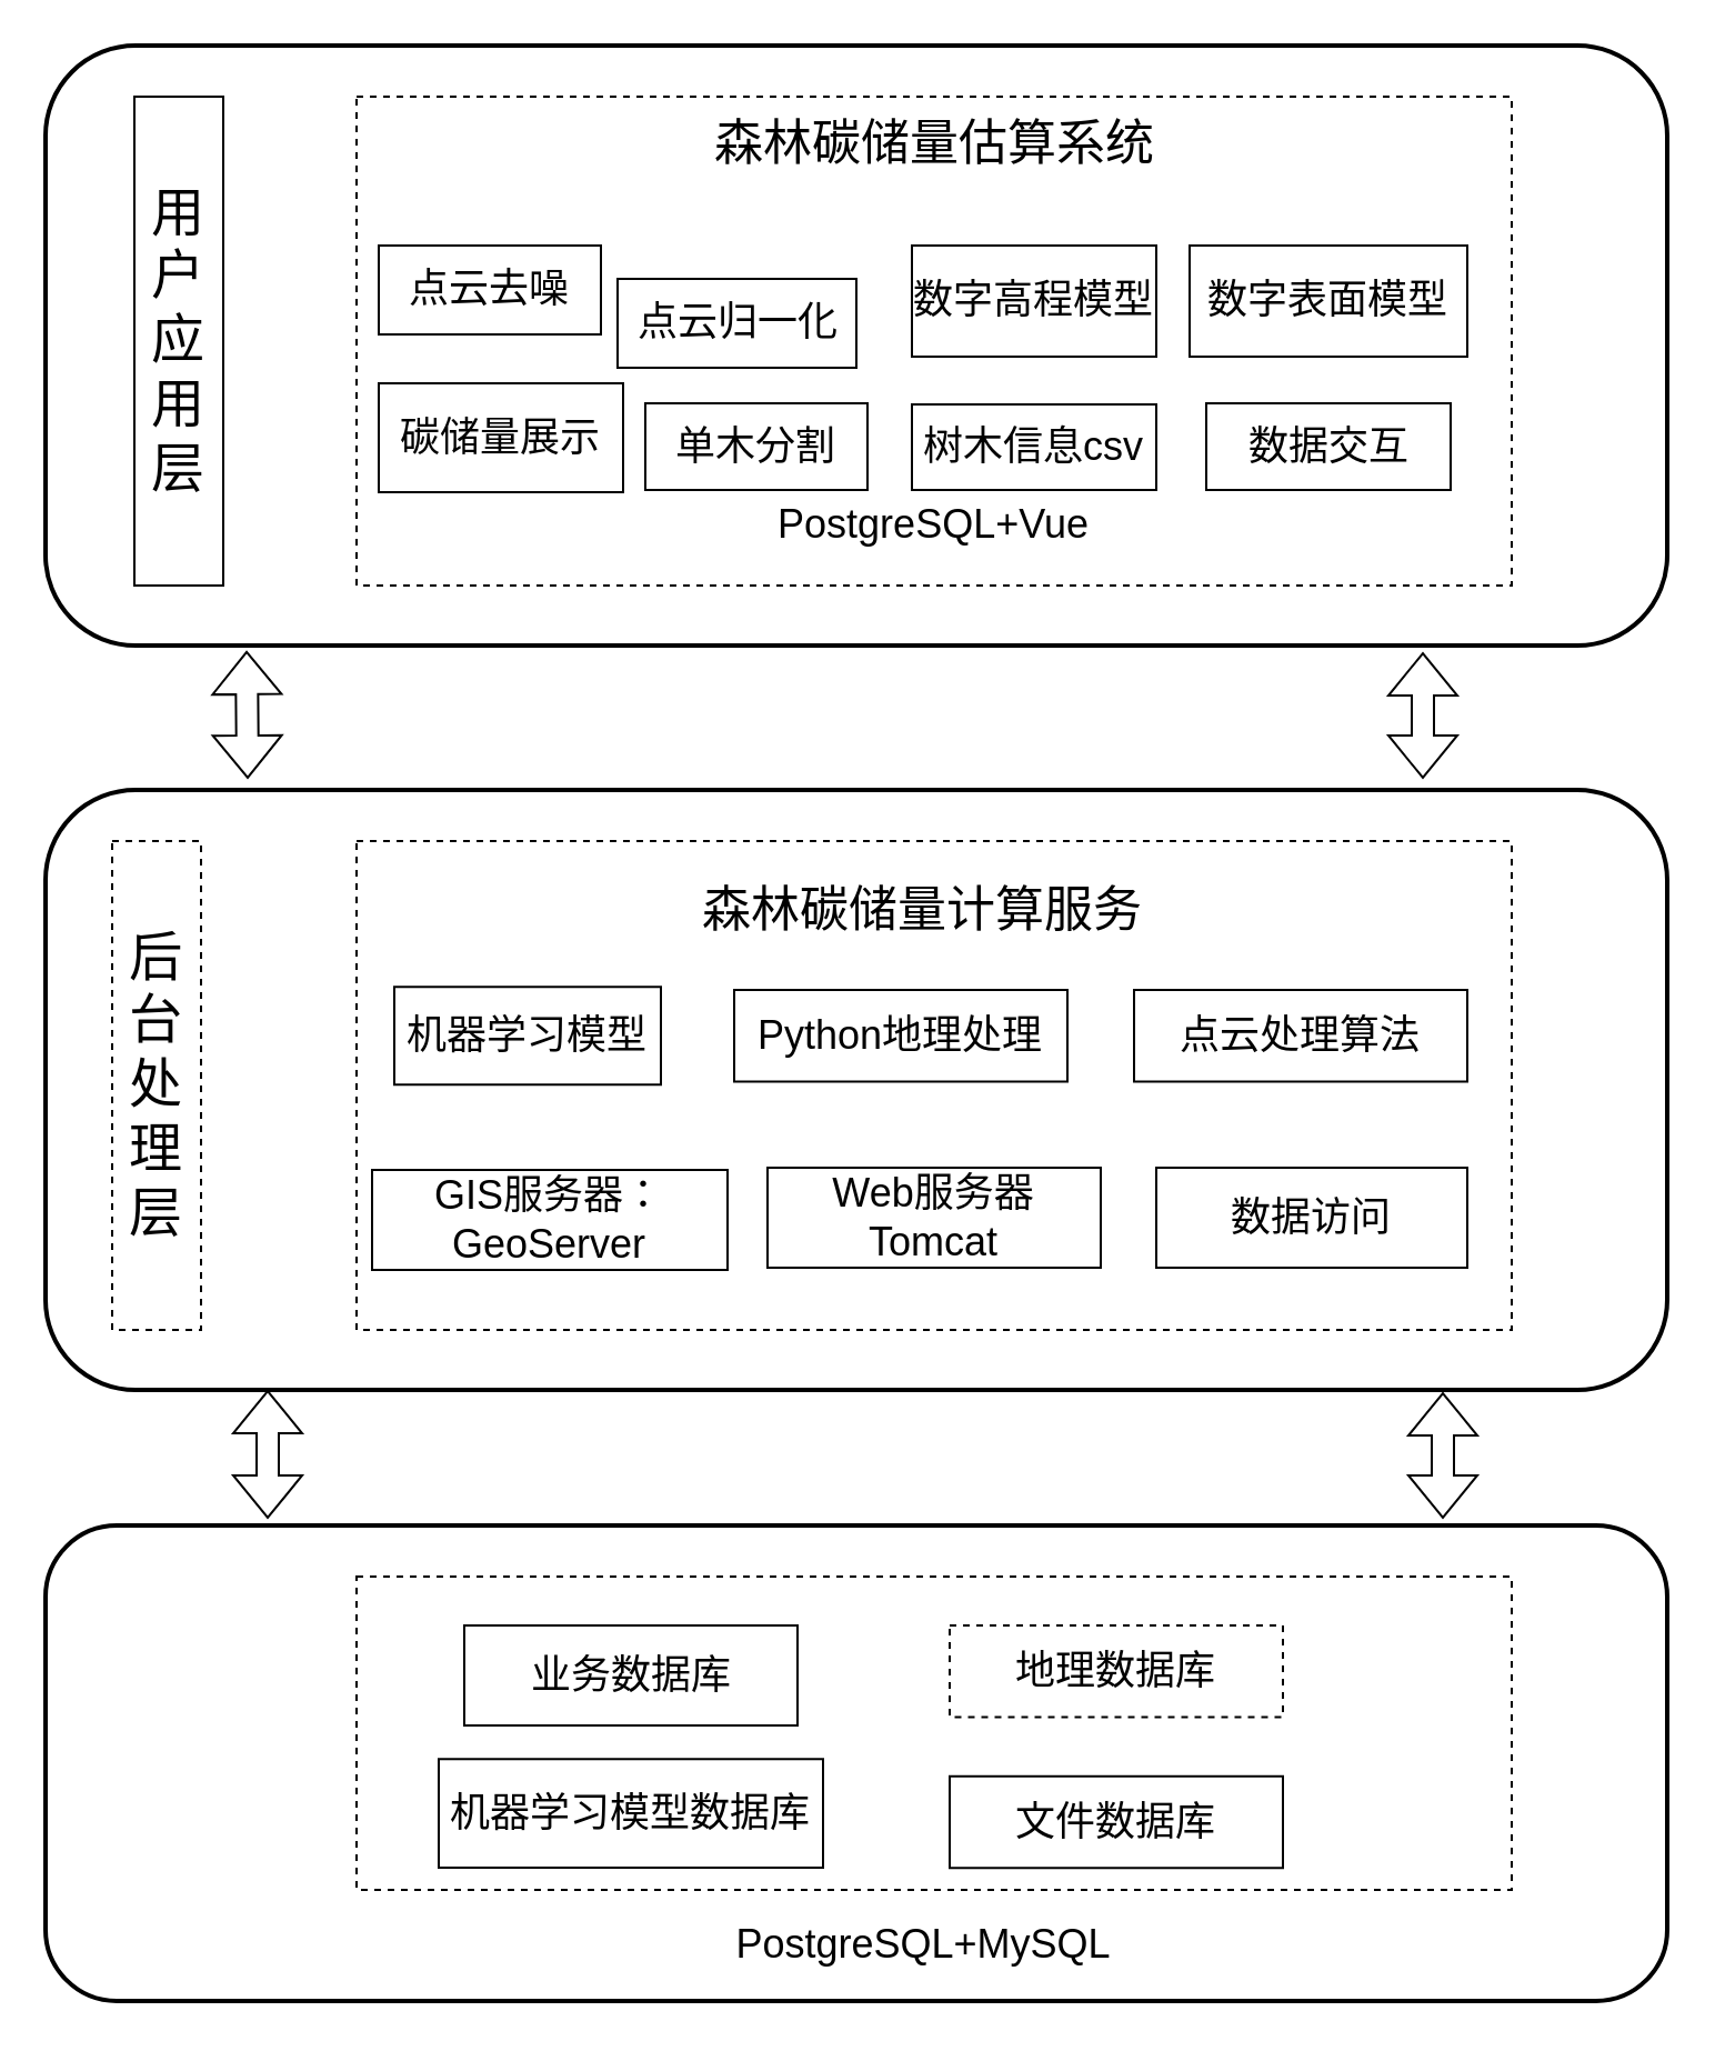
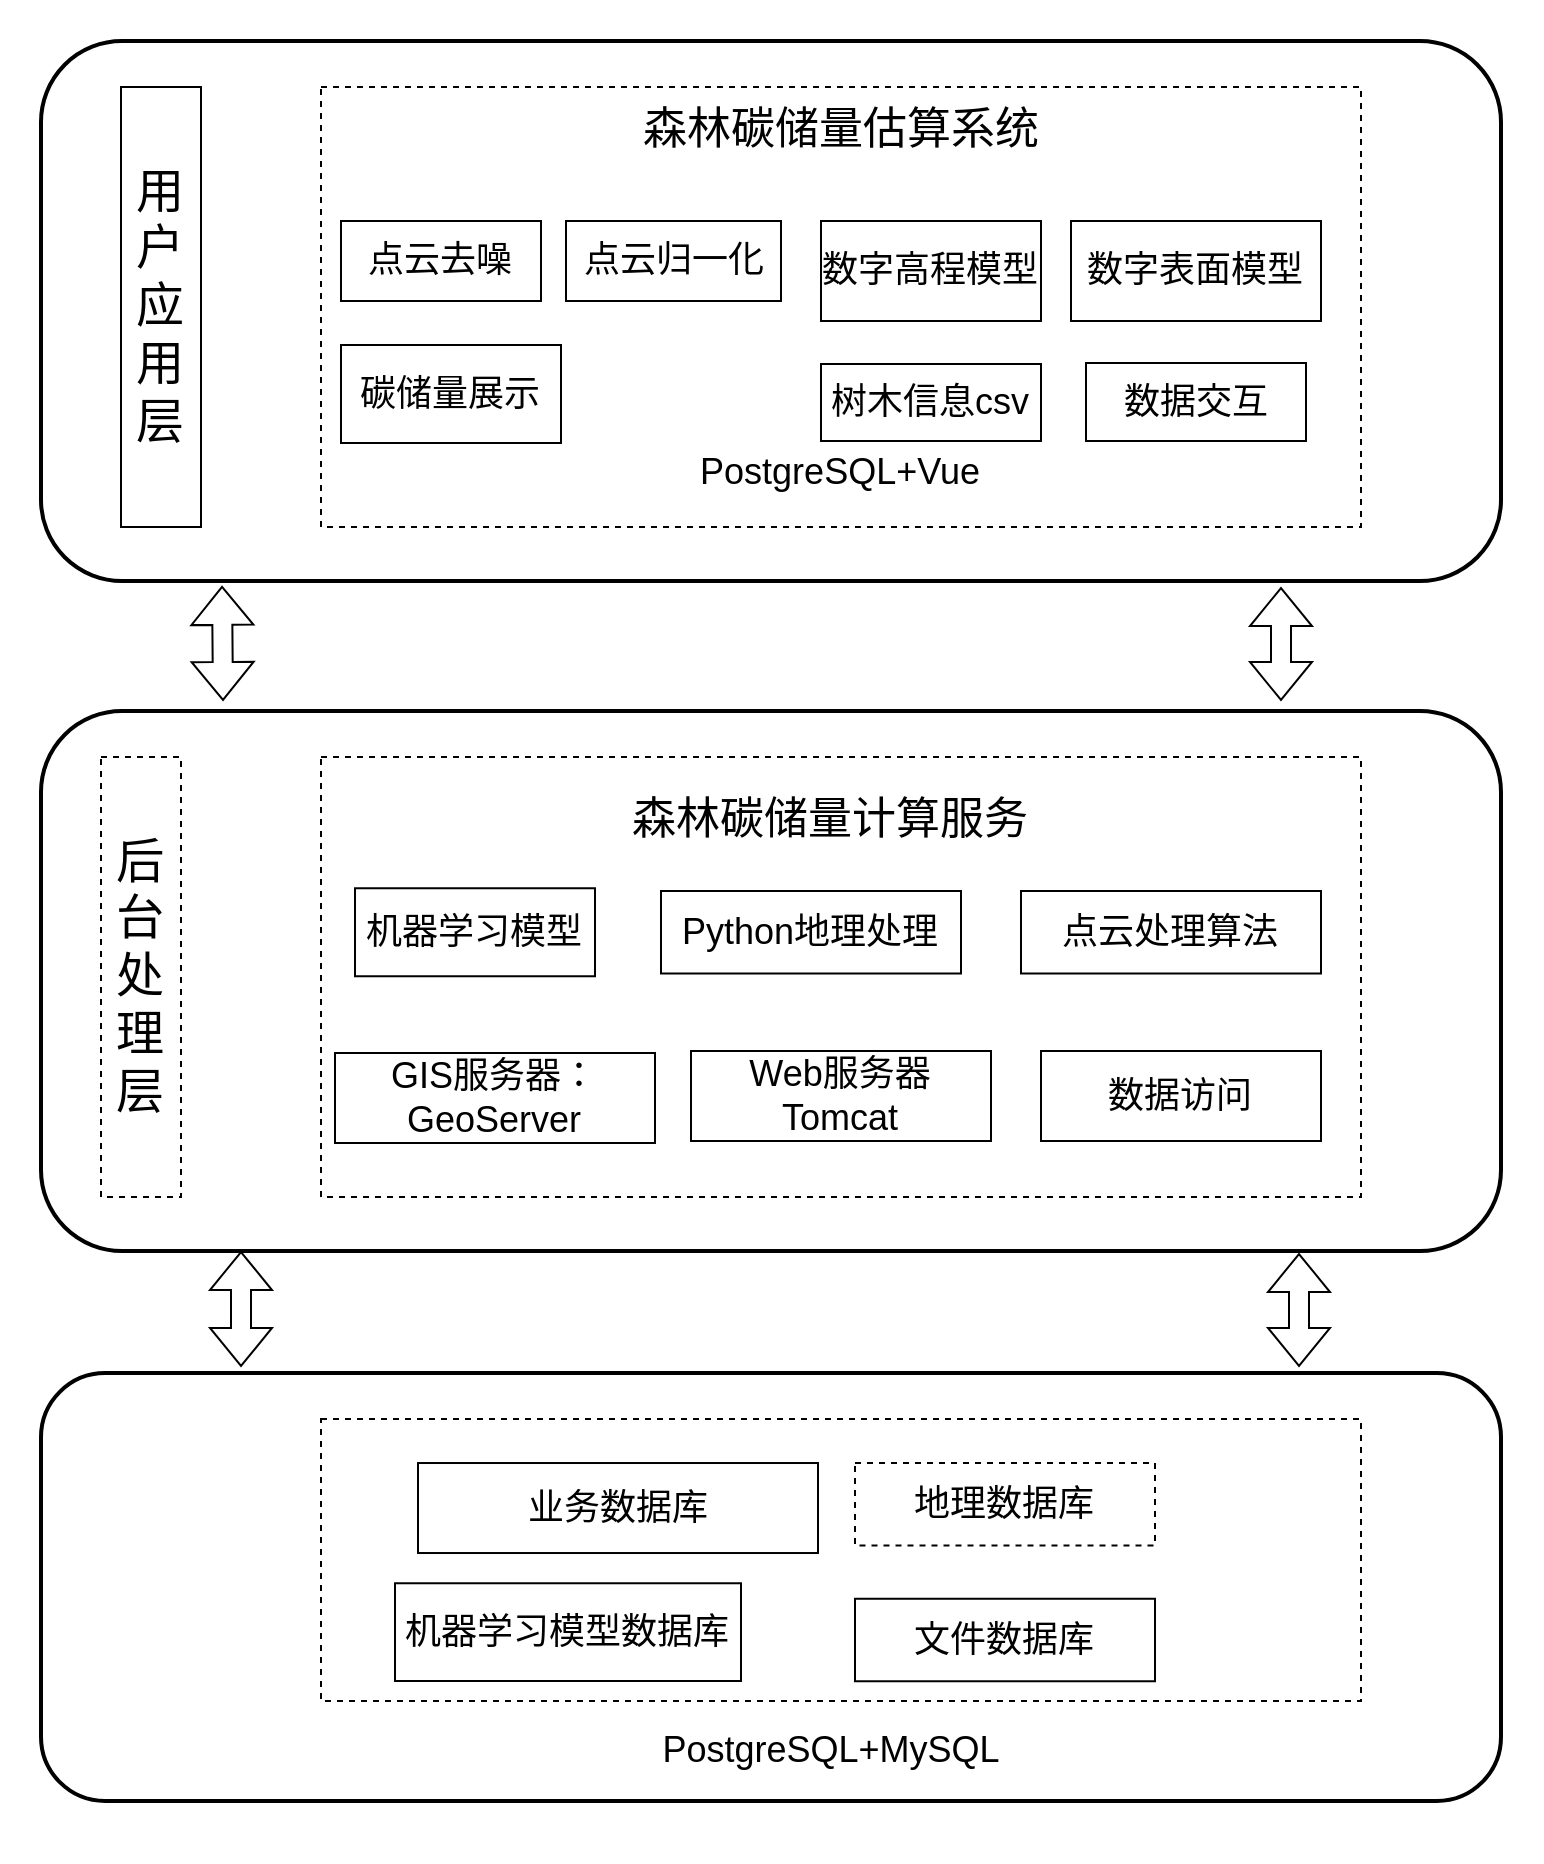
- <mxCell id="10" value="点云归一化" style="rounded=0;whiteSpace=wrap;html=1;fontSize=18;" vertex="1" parent="1"><mxGeometry x="277.5" y="125" width="107.5" height="40" as="geometry" /></mxCell>
+ <mxCell id="10" value="点云归一化" style="rounded=0;whiteSpace=wrap;html=1;fontSize=18;" vertex="1" parent="1"><mxGeometry x="282.5" y="110" width="107.5" height="40" as="geometry" /></mxCell>
- <mxCell id="12" value="单木分割" style="rounded=0;whiteSpace=wrap;html=1;fontSize=18;" vertex="1" parent="1"><mxGeometry x="290" y="181" width="100" height="39" as="geometry" /></mxCell>
- <mxCell id="30" value="业务数据库" style="rounded=0;whiteSpace=wrap;html=1;fontSize=18;" vertex="1" parent="1"><mxGeometry x="208.5" y="731.01" width="150" height="45" as="geometry" /></mxCell>
+ <mxCell id="30" value="业务数据库" style="rounded=0;whiteSpace=wrap;html=1;fontSize=18;" vertex="1" parent="1"><mxGeometry x="208.5" y="731.01" width="200" height="45" as="geometry" /></mxCell>
